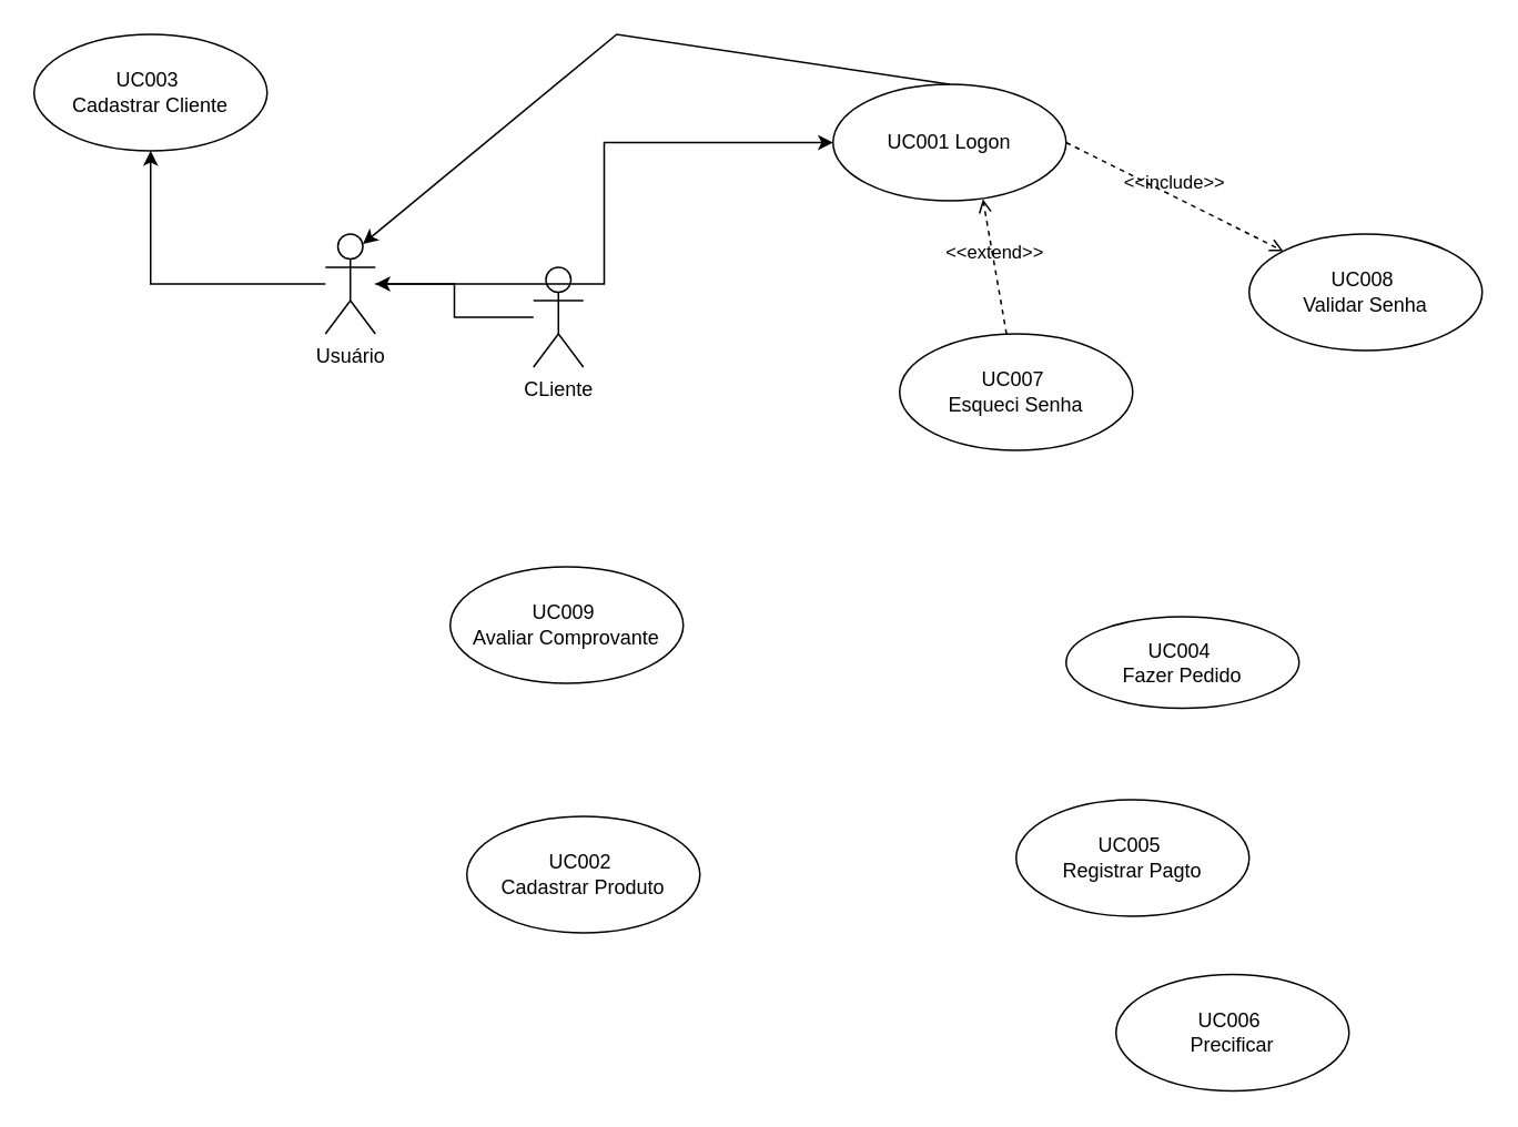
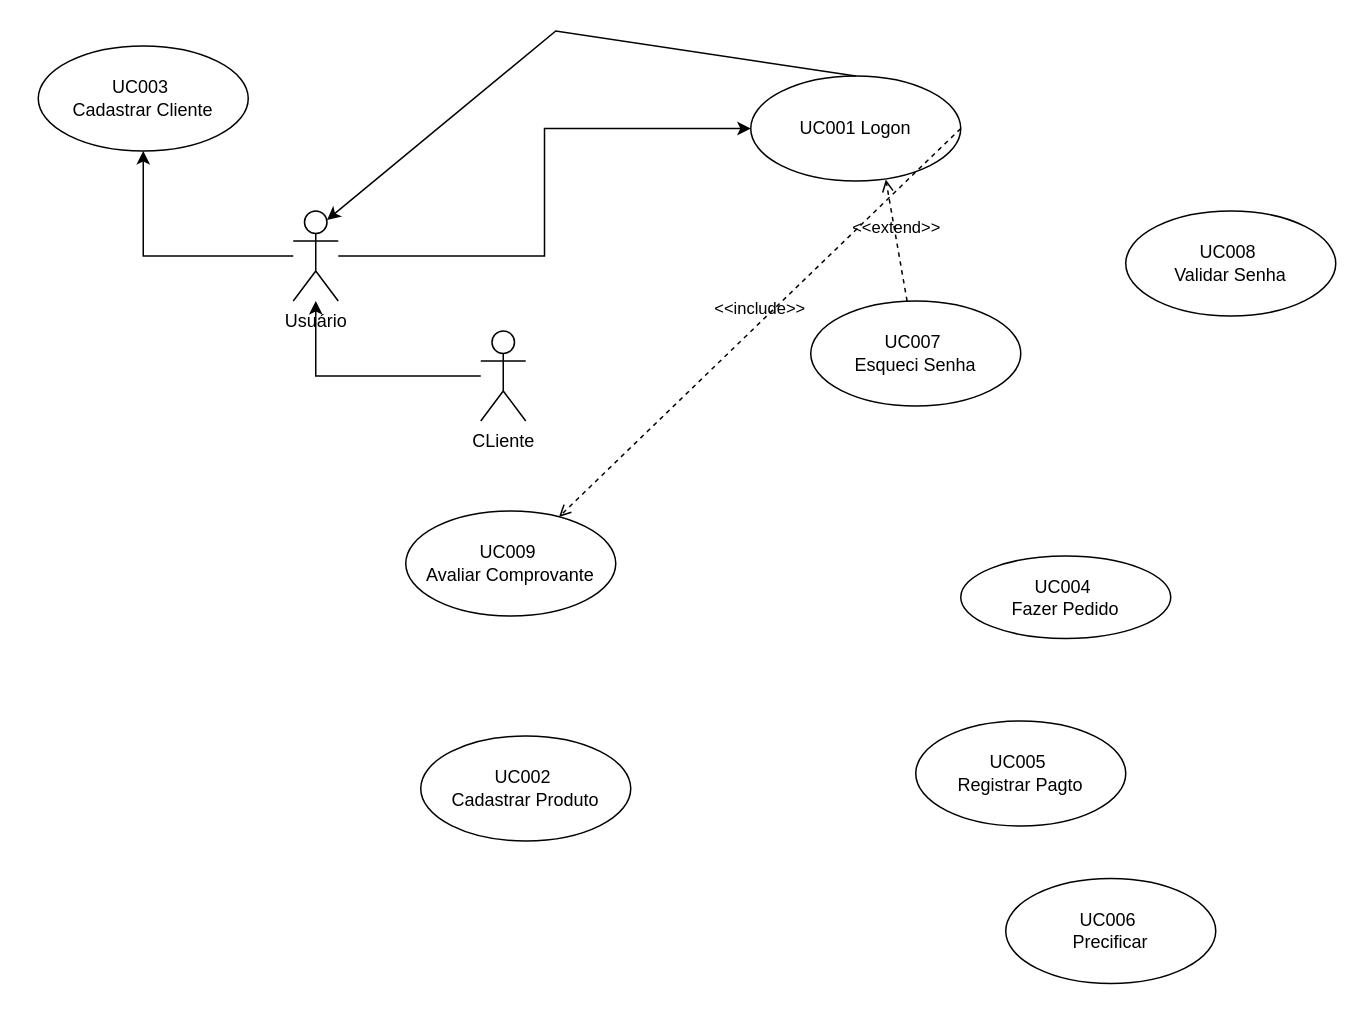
- <mxCell id="4" value="UC003&amp;nbsp;&lt;div&gt;Cadastrar Cliente&lt;/div&gt;" style="ellipse;whiteSpace=wrap;html=1;" vertex="1" parent="1"><mxGeometry x="20" y="20" width="140" height="70" as="geometry" /></mxCell>
+ <mxCell id="4" value="UC003&amp;nbsp;&lt;div&gt;Cadastrar Cliente&lt;/div&gt;" style="ellipse;whiteSpace=wrap;html=1;" vertex="1" parent="1"><mxGeometry x="25" y="30" width="140" height="70" as="geometry" /></mxCell>
- <mxCell id="16" value="&amp;lt;&amp;lt;include&amp;gt;&amp;gt;" style="html=1;verticalAlign=bottom;labelBackgroundColor=none;endArrow=open;endFill=0;dashed=1;rounded=0;exitX=1;exitY=0.5;exitDx=0;exitDy=0;" edge="1" parent="1" source="2" target="9"><mxGeometry width="160" relative="1" as="geometry"><mxPoint x="660" y="80" as="sourcePoint" /><mxPoint x="820" y="80" as="targetPoint" /></mxGeometry></mxCell>
+ <mxCell id="16" value="&amp;lt;&amp;lt;include&amp;gt;&amp;gt;" style="html=1;verticalAlign=bottom;labelBackgroundColor=none;endArrow=open;endFill=0;dashed=1;rounded=0;exitX=1;exitY=0.5;exitDx=0;exitDy=0;" edge="1" parent="1" source="2" target="10"><mxGeometry width="160" relative="1" as="geometry"><mxPoint x="660" y="80" as="sourcePoint" /><mxPoint x="820" y="80" as="targetPoint" /></mxGeometry></mxCell>
- <mxCell id="12" value="CLiente" style="shape=umlActor;verticalLabelPosition=bottom;verticalAlign=top;html=1;" vertex="1" parent="1"><mxGeometry x="320" y="160" width="30" height="60" as="geometry" /></mxCell>
+ <mxCell id="12" value="CLiente" style="shape=umlActor;verticalLabelPosition=bottom;verticalAlign=top;html=1;" vertex="1" parent="1"><mxGeometry x="320" y="220" width="30" height="60" as="geometry" /></mxCell>
